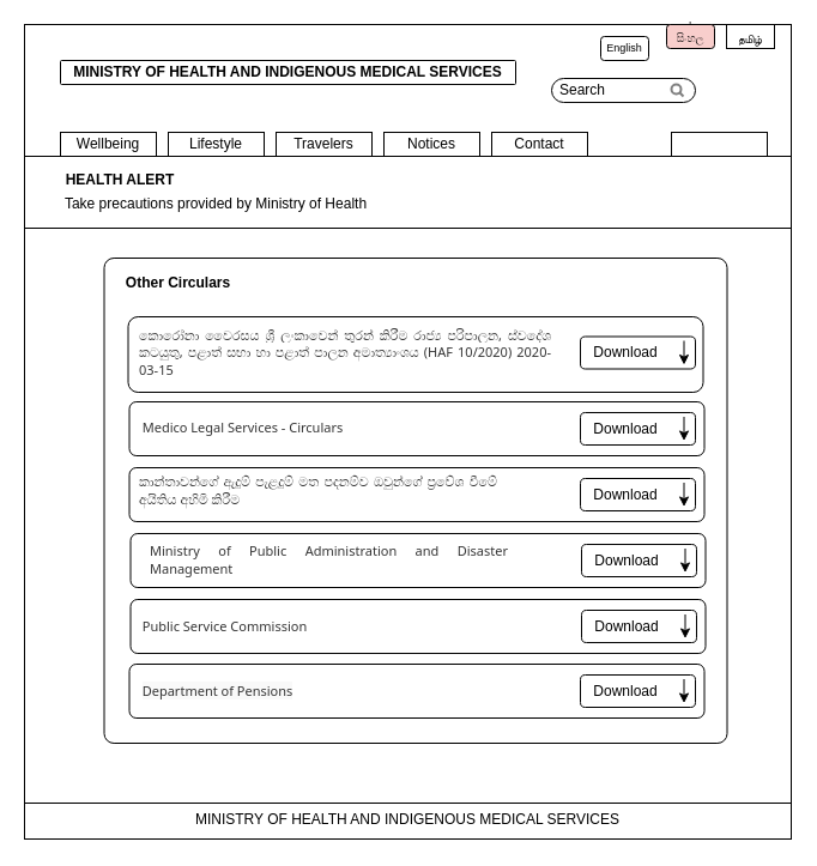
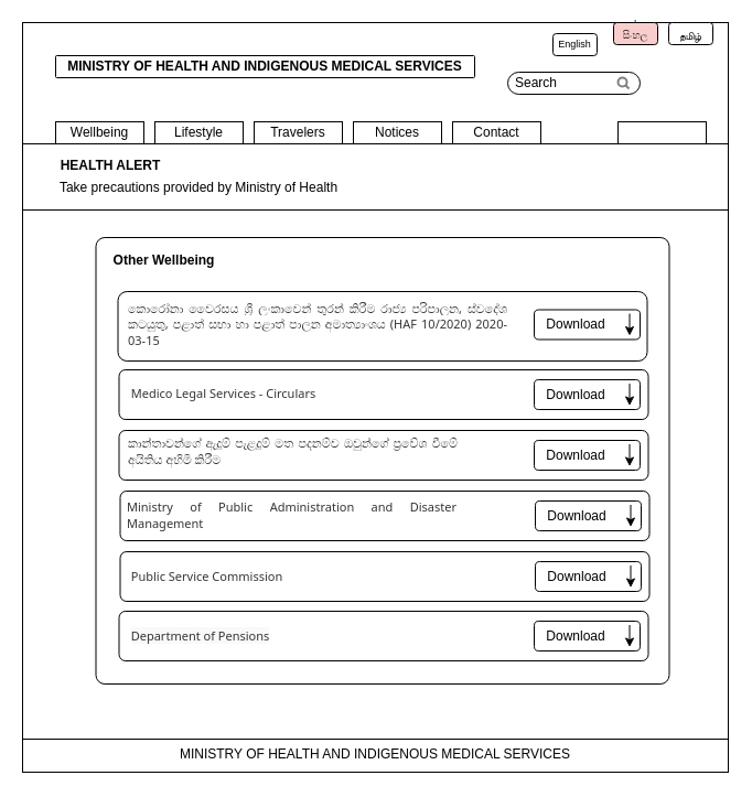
- <mxCell id="22" value="&lt;br style=&quot;font-size: 9px;&quot;&gt;&lt;span style=&quot;font-family: arial, sans-serif; text-align: left; white-space: pre-wrap; font-size: 9px;&quot;&gt;தமிழ்&lt;/span&gt;" style="whiteSpace=wrap;html=1;shadow=0;glass=0;comic=0;strokeColor=#000000;perimeterSpacing=0;strokeWidth=1;verticalAlign=bottom;fontSize=9;spacing=1;fontColor=#000000;rounded=0;" vertex="1" parent="1"><mxGeometry x="606" y="20" width="40" height="20" as="geometry" /></mxCell>
+ <mxCell id="22" value="&lt;br style=&quot;font-size: 9px;&quot;&gt;&lt;span style=&quot;font-family: arial, sans-serif; text-align: left; white-space: pre-wrap; font-size: 9px;&quot;&gt;தமிழ்&lt;/span&gt;" style="rounded=1;whiteSpace=wrap;html=1;shadow=0;glass=0;comic=0;strokeColor=#000000;perimeterSpacing=0;strokeWidth=1;verticalAlign=bottom;fontSize=9;spacing=1;fontColor=#000000;" vertex="1" parent="1"><mxGeometry x="606" y="20" width="40" height="20" as="geometry" /></mxCell>
- <mxCell id="26" value="&lt;b&gt;Other Circulars&lt;/b&gt;" style="text;html=1;strokeColor=none;fillColor=none;align=center;verticalAlign=middle;whiteSpace=wrap;rounded=0;fontColor=#000000;" vertex="1" parent="1"><mxGeometry x="46" y="226" width="205" height="20" as="geometry" /></mxCell>
+ <mxCell id="26" value="&lt;b&gt;Other Wellbeing&lt;/b&gt;" style="text;html=1;strokeColor=none;fillColor=none;align=center;verticalAlign=middle;whiteSpace=wrap;rounded=0;fontColor=#000000;" vertex="1" parent="1"><mxGeometry x="46" y="226" width="205" height="20" as="geometry" /></mxCell>
- <mxCell id="44" value="&lt;div style=&quot;text-align: justify&quot;&gt;&lt;span style=&quot;color: rgb(51 , 51 , 51) ; font-family: &amp;#34;noto sans&amp;#34; , sans-serif ; font-size: 11px ; background-color: rgb(255 , 255 , 255)&quot;&gt;Ministry of Public Administration and Disaster Management&lt;/span&gt;&lt;br&gt;&lt;/div&gt;" style="text;html=1;strokeColor=none;fillColor=none;align=center;verticalAlign=middle;whiteSpace=wrap;rounded=0;fontColor=#000000;" vertex="1" parent="1"><mxGeometry x="124" y="447.5" width="301" height="38" as="geometry" /></mxCell>
+ <mxCell id="44" value="&lt;div style=&quot;text-align: justify&quot;&gt;&lt;span style=&quot;color: rgb(51 , 51 , 51) ; font-family: &amp;#34;noto sans&amp;#34; , sans-serif ; font-size: 11px ; background-color: rgb(255 , 255 , 255)&quot;&gt;Ministry of Public Administration and Disaster Management&lt;/span&gt;&lt;br&gt;&lt;/div&gt;" style="text;html=1;strokeColor=none;fillColor=none;align=center;verticalAlign=middle;whiteSpace=wrap;rounded=0;fontColor=#000000;" vertex="1" parent="1"><mxGeometry x="114" y="447.5" width="301" height="38" as="geometry" /></mxCell>
